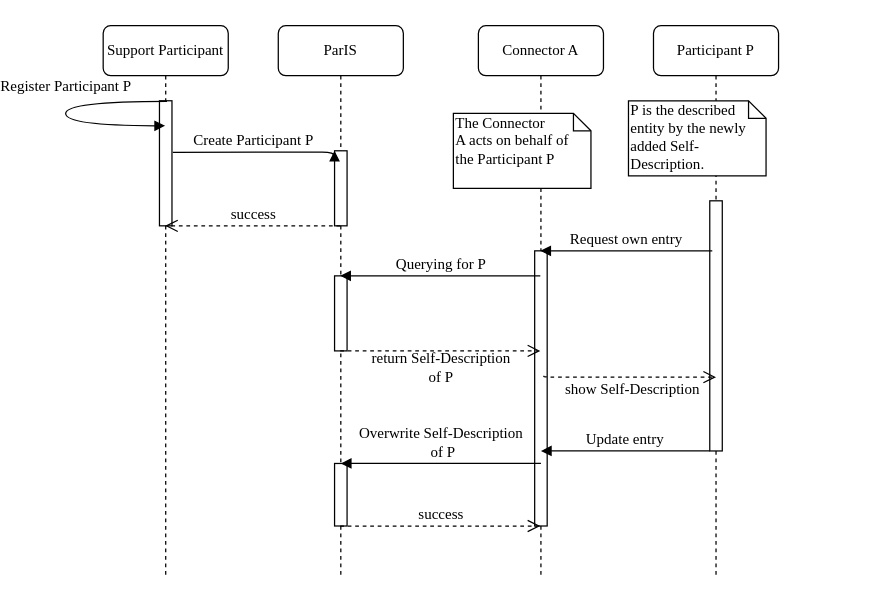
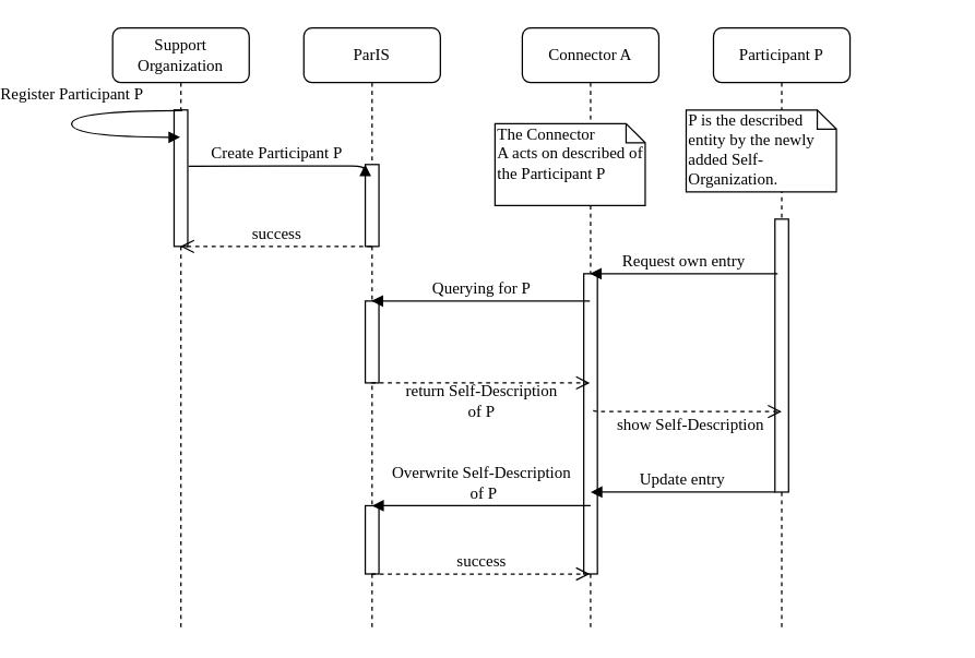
- <mxCell id="9" value="Support Participant" style="shape=umlLifeline;perimeter=lifelinePerimeter;whiteSpace=wrap;html=1;container=1;collapsible=0;recursiveResize=0;outlineConnect=0;rounded=1;shadow=0;comic=0;labelBackgroundColor=none;strokeWidth=1;fontFamily=Verdana;fontSize=12;align=center;" parent="1" vertex="1"><mxGeometry x="20" y="20" width="100" height="440" as="geometry" /></mxCell>
+ <mxCell id="9" value="Support Organization" style="shape=umlLifeline;perimeter=lifelinePerimeter;whiteSpace=wrap;html=1;container=1;collapsible=0;recursiveResize=0;outlineConnect=0;rounded=1;shadow=0;comic=0;labelBackgroundColor=none;strokeWidth=1;fontFamily=Verdana;fontSize=12;align=center;" parent="1" vertex="1"><mxGeometry x="20" y="20" width="100" height="440" as="geometry" /></mxCell>
- <mxCell id="16" value="P is the described entity by the newly added Self-Description." style="shape=note;whiteSpace=wrap;html=1;size=14;verticalAlign=top;align=left;spacingTop=-6;rounded=0;shadow=0;comic=0;labelBackgroundColor=none;strokeWidth=1;fontFamily=Verdana;fontSize=12" parent="1" vertex="1"><mxGeometry x="440" y="80" width="110" height="60" as="geometry" /></mxCell>
+ <mxCell id="16" value="P is the described entity by the newly added Self-Organization." style="shape=note;whiteSpace=wrap;html=1;size=14;verticalAlign=top;align=left;spacingTop=-6;rounded=0;shadow=0;comic=0;labelBackgroundColor=none;strokeWidth=1;fontFamily=Verdana;fontSize=12" parent="1" vertex="1"><mxGeometry x="440" y="80" width="110" height="60" as="geometry" /></mxCell>
- <mxCell id="23" value="The Connector &lt;br&gt;A acts on behalf of the Participant P" style="shape=note;whiteSpace=wrap;html=1;size=14;verticalAlign=top;align=left;spacingTop=-6;rounded=0;shadow=0;comic=0;labelBackgroundColor=none;strokeWidth=1;fontFamily=Verdana;fontSize=12" vertex="1" parent="1"><mxGeometry x="300" y="90" width="110" height="60" as="geometry" /></mxCell>
+ <mxCell id="23" value="The Connector &lt;br&gt;A acts on described of the Participant P" style="shape=note;whiteSpace=wrap;html=1;size=14;verticalAlign=top;align=left;spacingTop=-6;rounded=0;shadow=0;comic=0;labelBackgroundColor=none;strokeWidth=1;fontFamily=Verdana;fontSize=12" vertex="1" parent="1"><mxGeometry x="300" y="90" width="110" height="60" as="geometry" /></mxCell>
